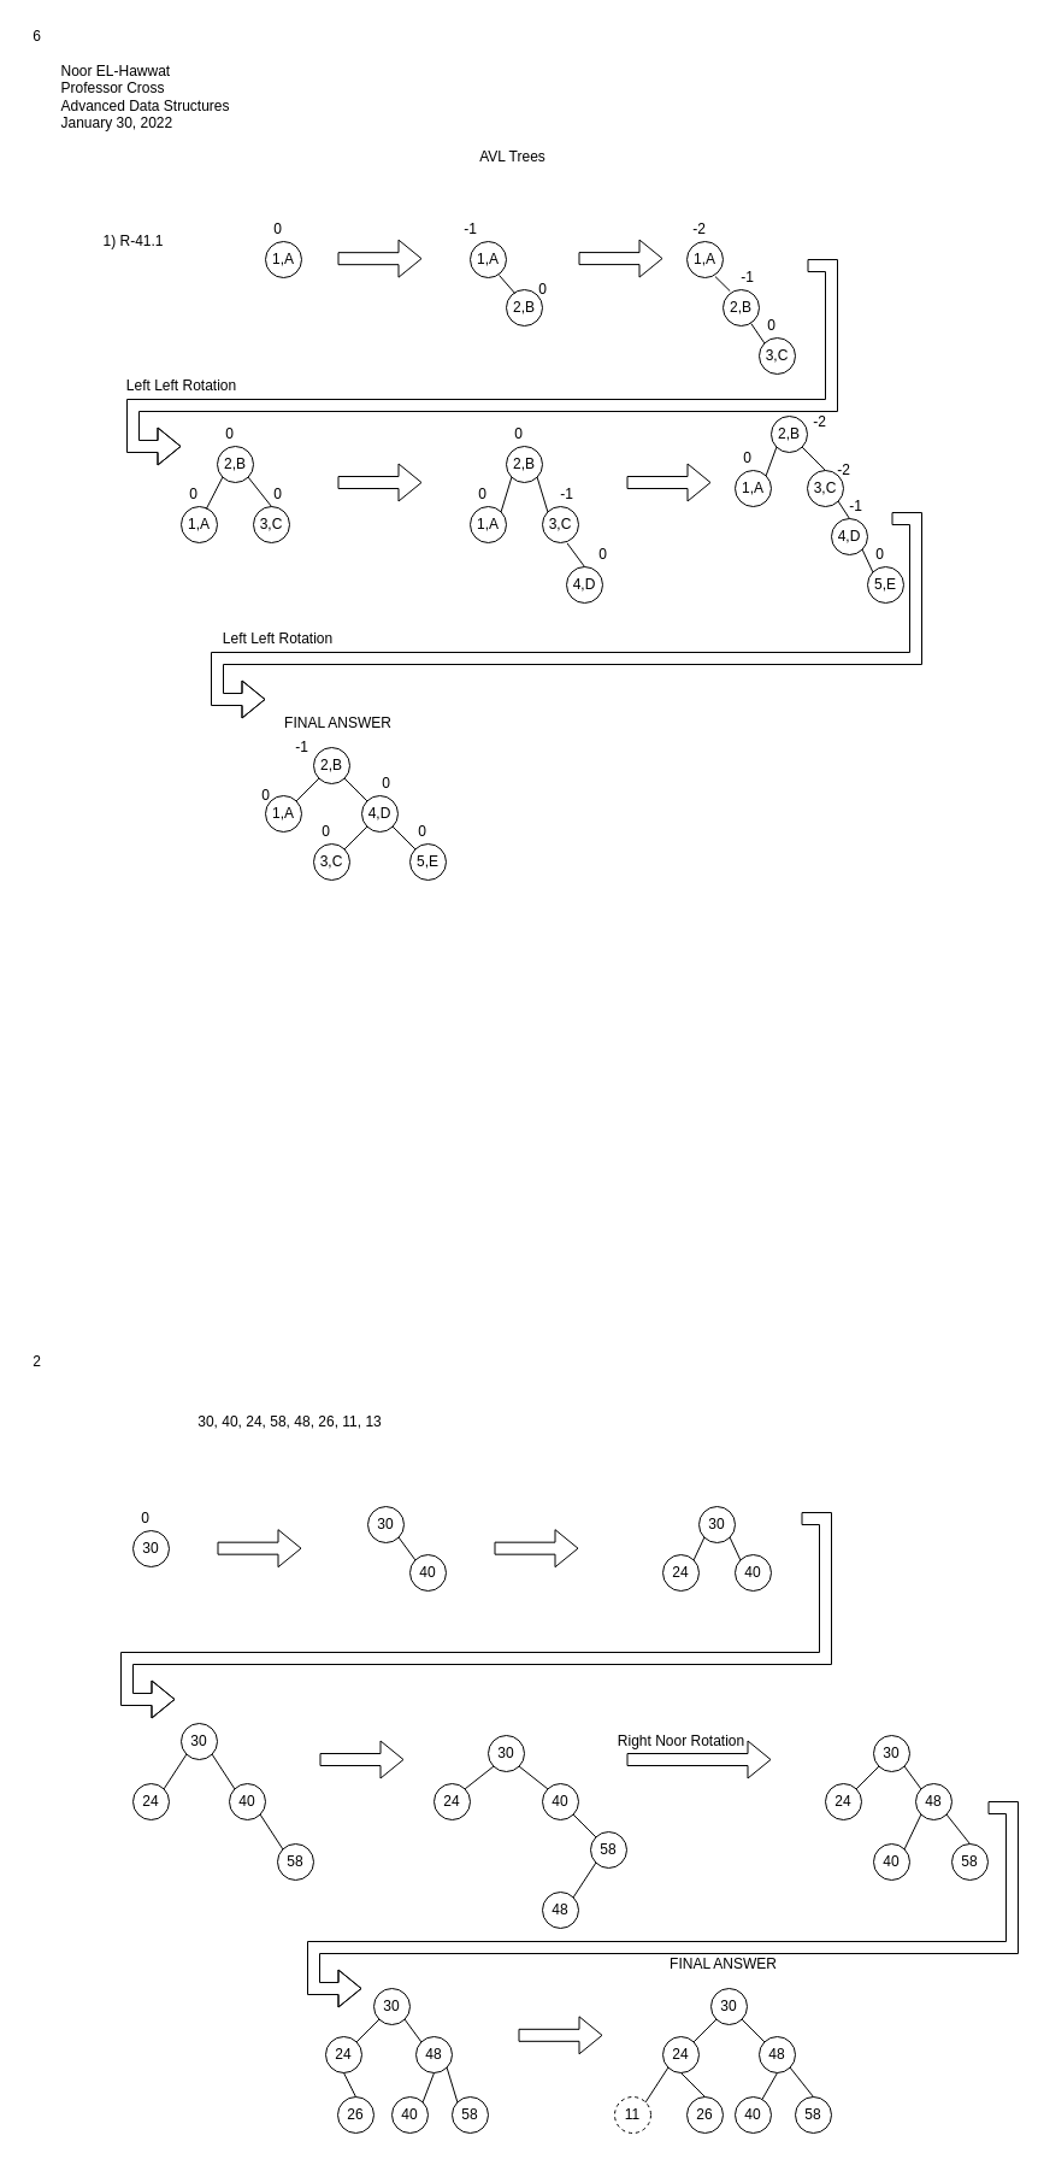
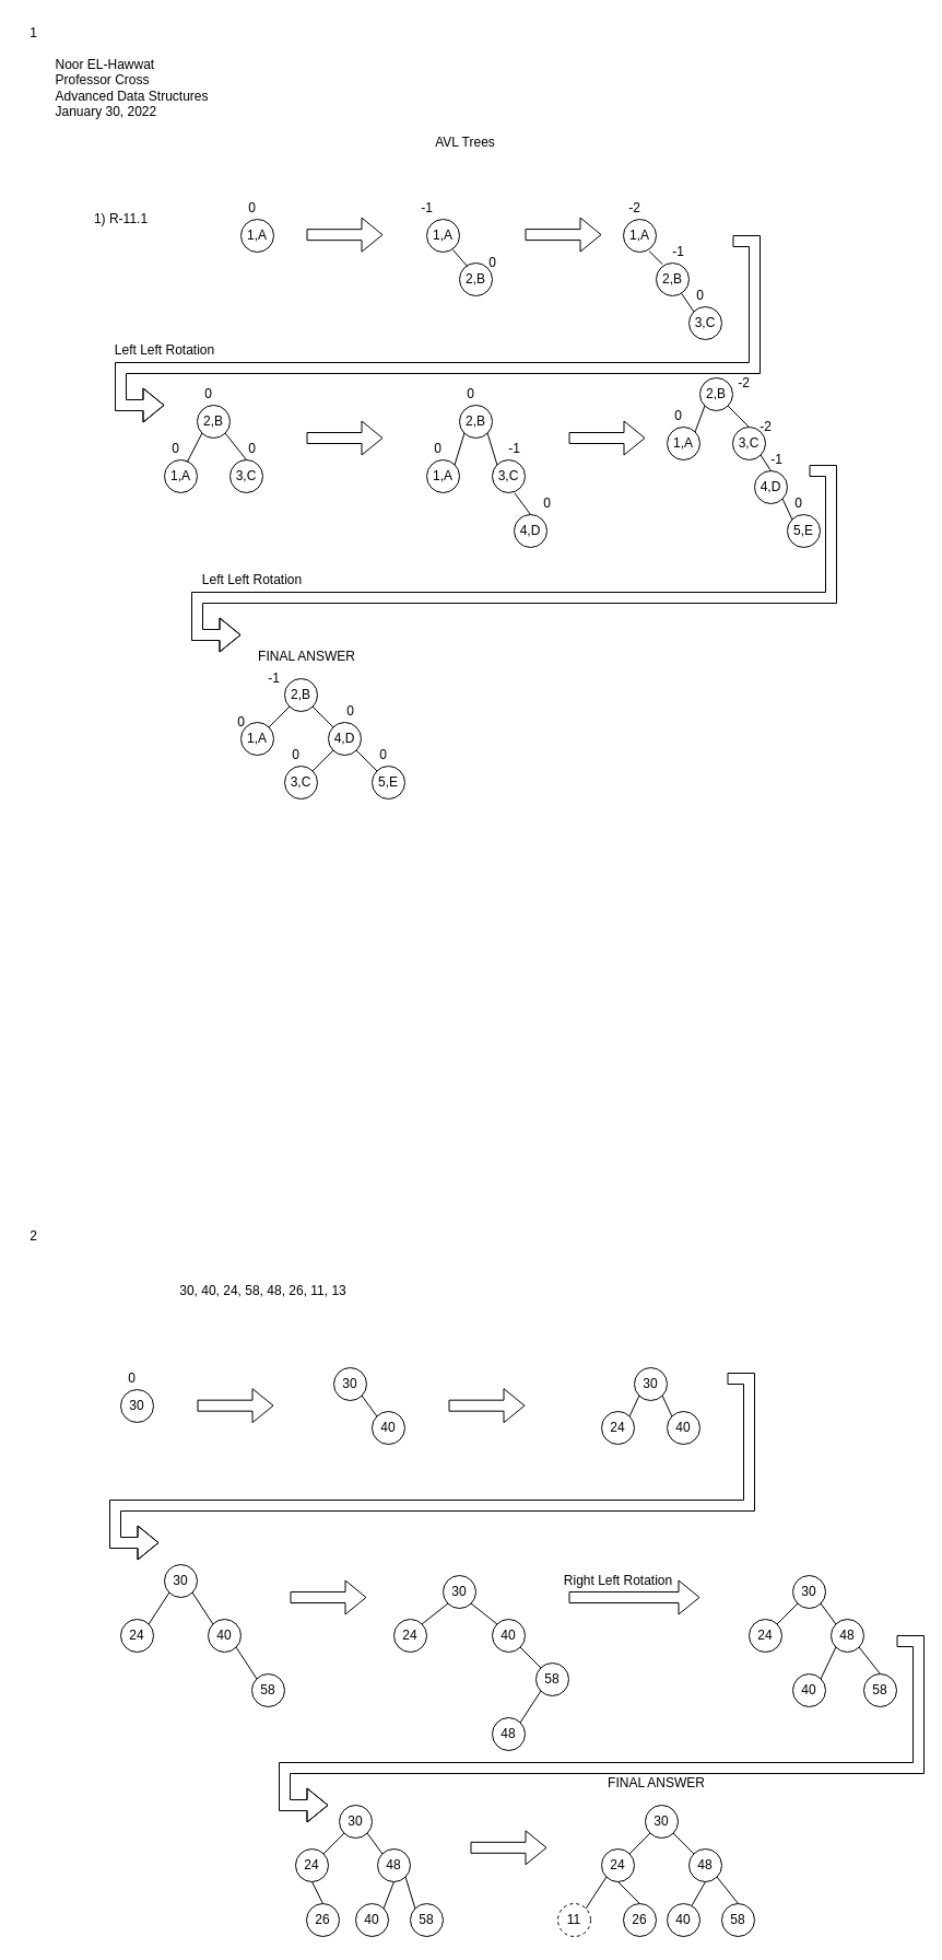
- <mxCell id="2" value="6" style="text;html=1;align=center;verticalAlign=middle;resizable=0;points=[];autosize=1;strokeColor=none;fillColor=none;" vertex="1" parent="1"><mxGeometry x="20" y="20" width="20" height="20" as="geometry" /></mxCell>
+ <mxCell id="2" value="1" style="text;html=1;align=center;verticalAlign=middle;resizable=0;points=[];autosize=1;strokeColor=none;fillColor=none;" vertex="1" parent="1"><mxGeometry x="20" y="20" width="20" height="20" as="geometry" /></mxCell>
- <mxCell id="5" value="1) R-41.1" style="text;html=1;align=center;verticalAlign=middle;resizable=0;points=[];autosize=1;strokeColor=none;fillColor=none;" vertex="1" parent="1"><mxGeometry x="80" y="190" width="60" height="20" as="geometry" /></mxCell>
+ <mxCell id="5" value="1) R-11.1" style="text;html=1;align=center;verticalAlign=middle;resizable=0;points=[];autosize=1;strokeColor=none;fillColor=none;" vertex="1" parent="1"><mxGeometry x="80" y="190" width="60" height="20" as="geometry" /></mxCell>
- <mxCell id="110" value="Right Noor Rotation" style="text;html=1;align=center;verticalAlign=middle;resizable=0;points=[];autosize=1;strokeColor=none;fillColor=none;" vertex="1" parent="1"><mxGeometry x="510" y="1435" width="110" height="20" as="geometry" /></mxCell>
+ <mxCell id="110" value="Right Left Rotation" style="text;html=1;align=center;verticalAlign=middle;resizable=0;points=[];autosize=1;strokeColor=none;fillColor=none;" vertex="1" parent="1"><mxGeometry x="510" y="1435" width="110" height="20" as="geometry" /></mxCell>
